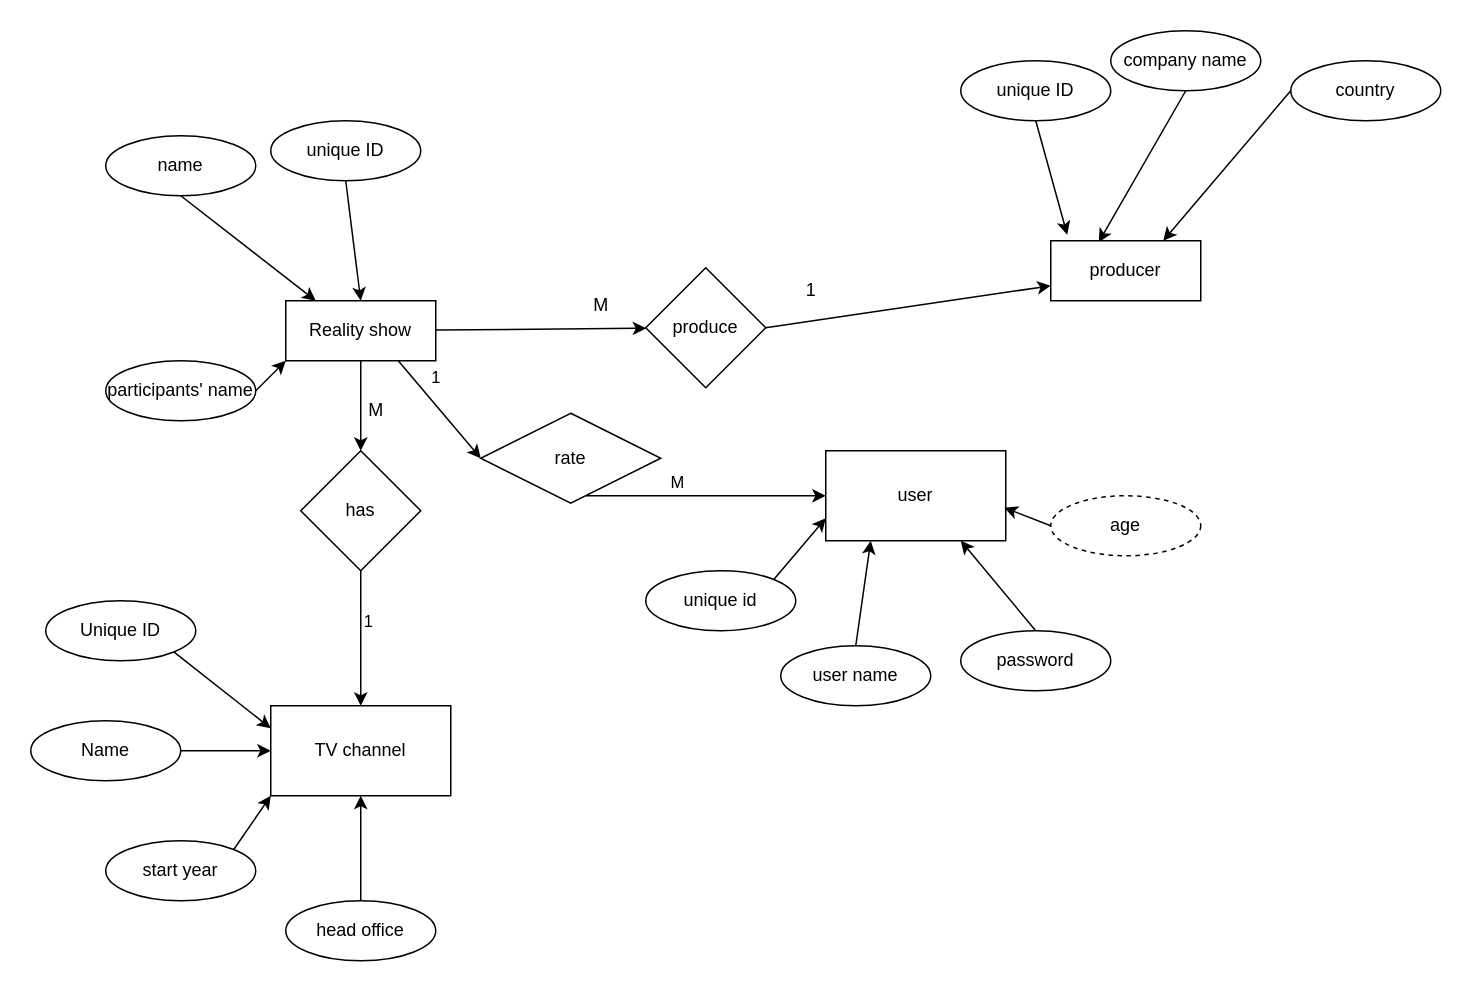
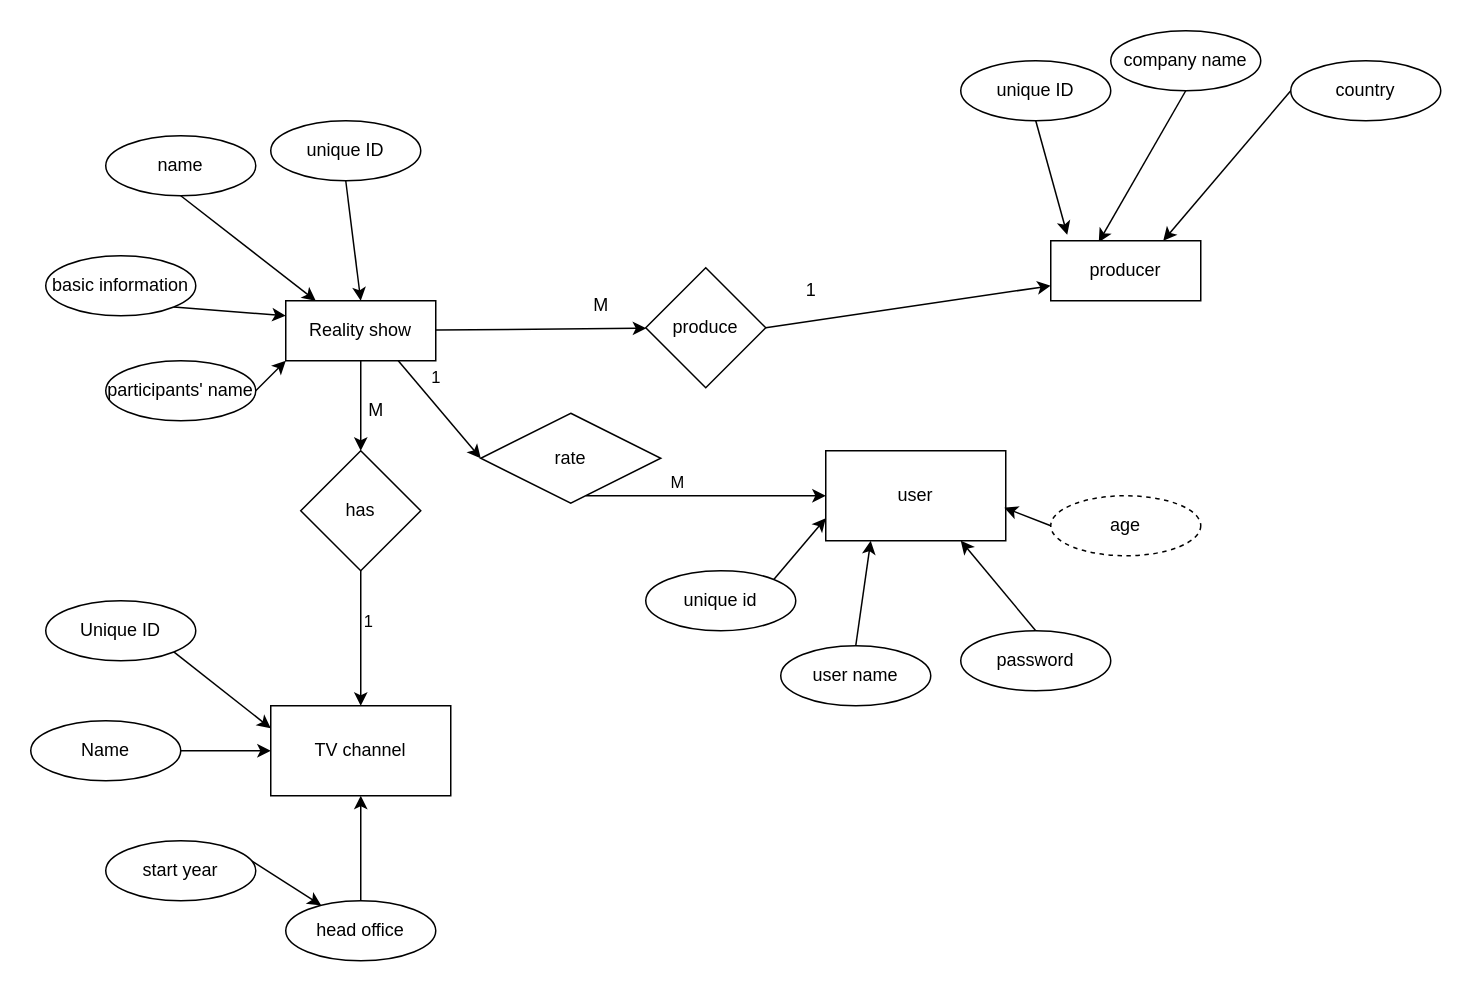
+ <mxCell id="3" value="basic information" style="ellipse;whiteSpace=wrap;html=1;align=center;" vertex="1" parent="1"><mxGeometry x="30" y="170" width="100" height="40" as="geometry" /></mxCell>
+ <mxCell id="2" style="rounded=0;orthogonalLoop=1;jettySize=auto;html=1;exitX=1;exitY=1;exitDx=0;exitDy=0;entryX=0;entryY=0.25;entryDx=0;entryDy=0;" edge="1" parent="1" source="3" target="20"><mxGeometry relative="1" as="geometry"><mxPoint x="216" y="205" as="targetPoint" /></mxGeometry></mxCell>
- <mxCell id="34" style="rounded=0;orthogonalLoop=1;jettySize=auto;html=1;exitX=1;exitY=0;exitDx=0;exitDy=0;entryX=0;entryY=1;entryDx=0;entryDy=0;" edge="1" parent="1" source="35" target="27"><mxGeometry relative="1" as="geometry" /></mxCell>
+ <mxCell id="34" style="rounded=0;orthogonalLoop=1;jettySize=auto;html=1;exitX=1;exitY=0;exitDx=0;exitDy=0;" edge="1" parent="1" source="35" target="33"><mxGeometry relative="1" as="geometry" /></mxCell>
